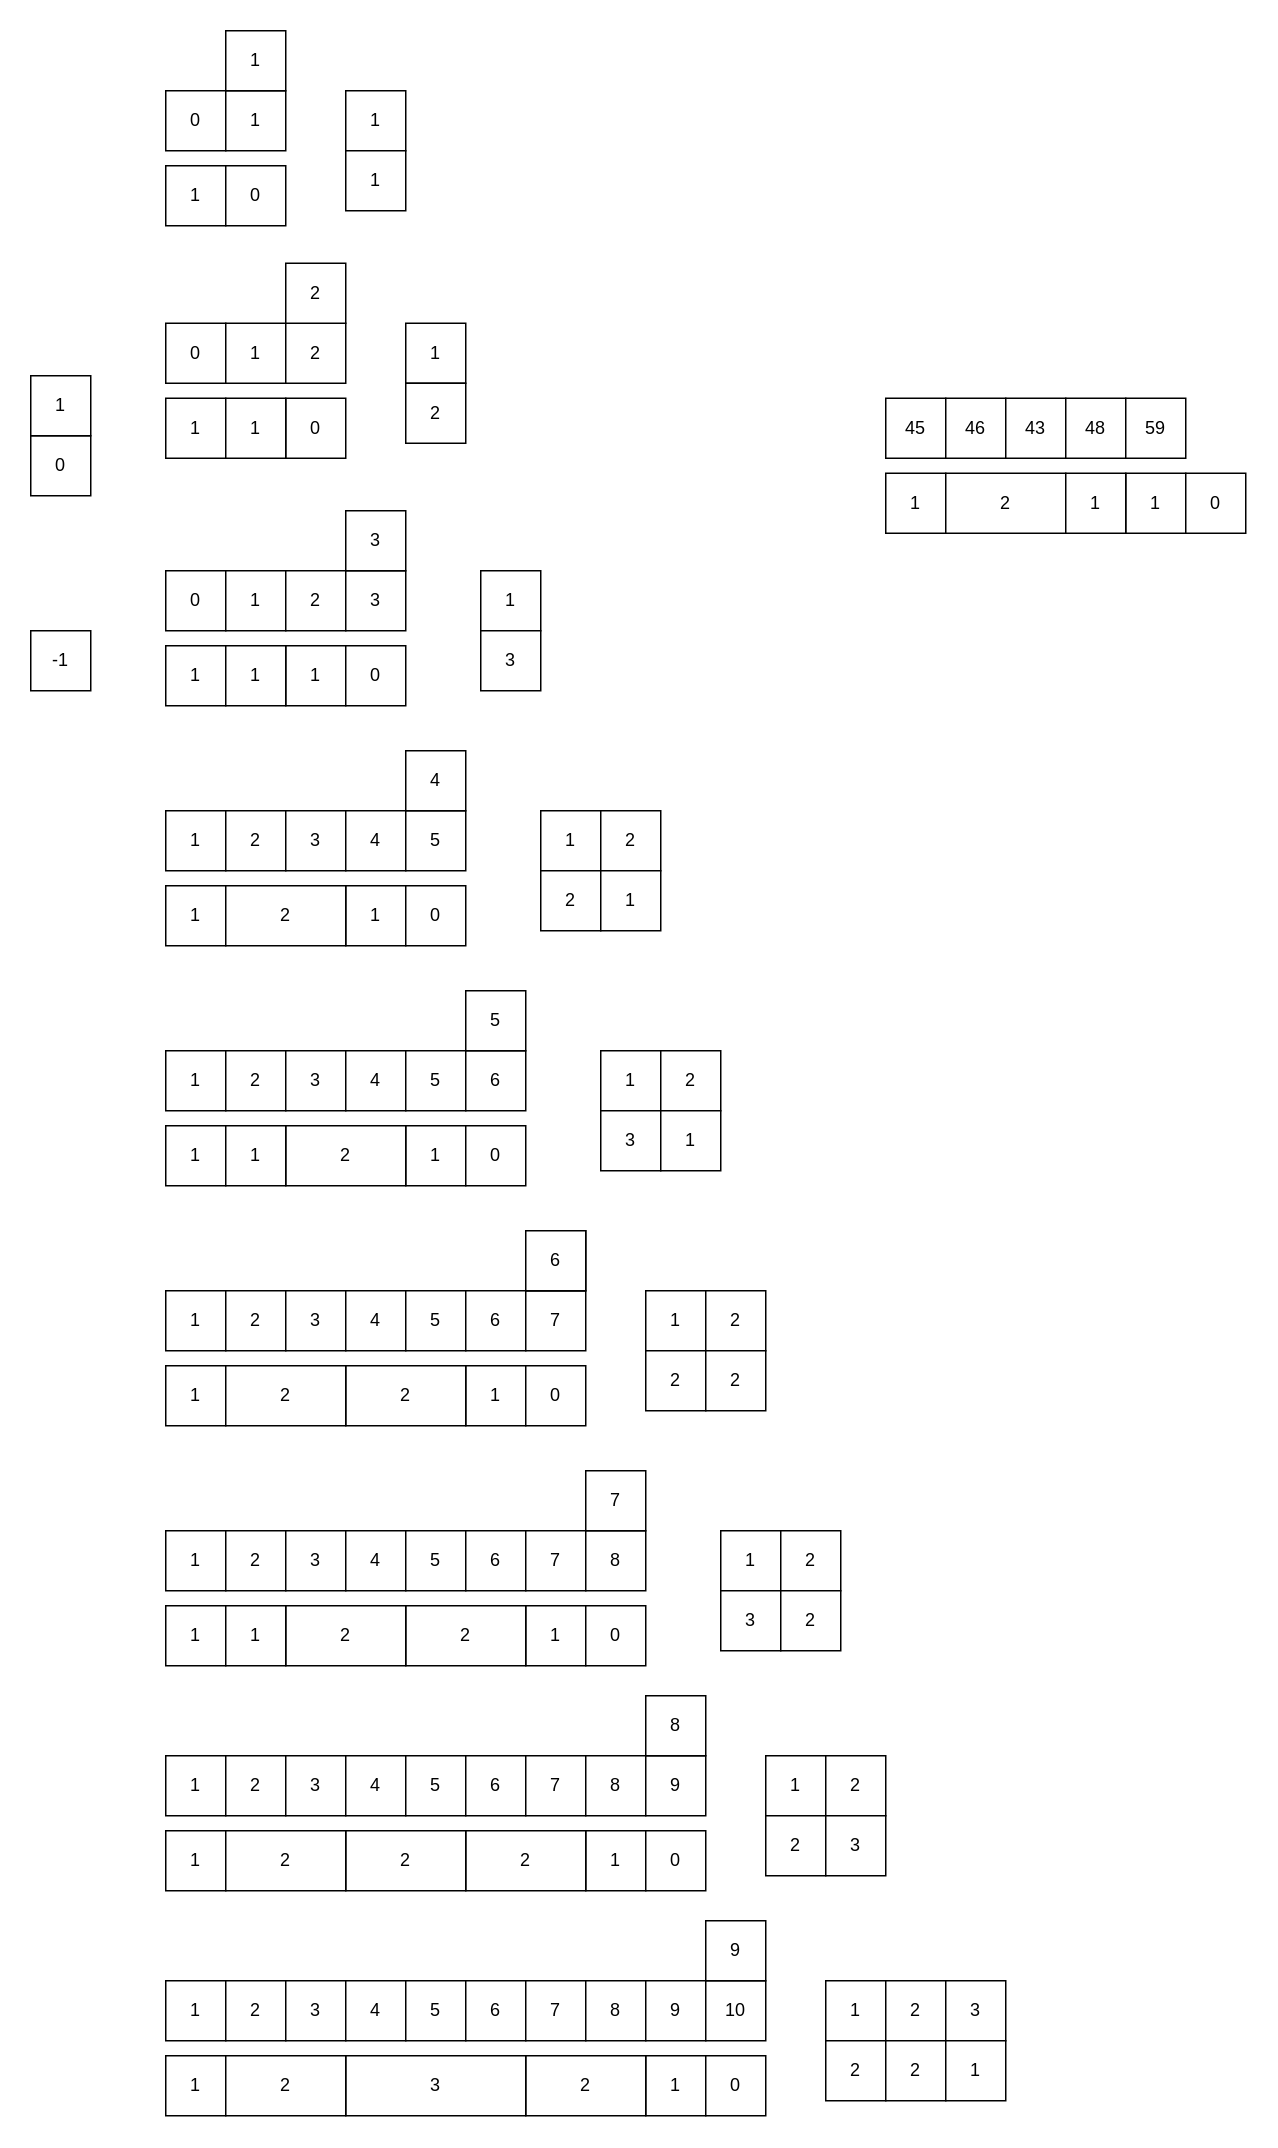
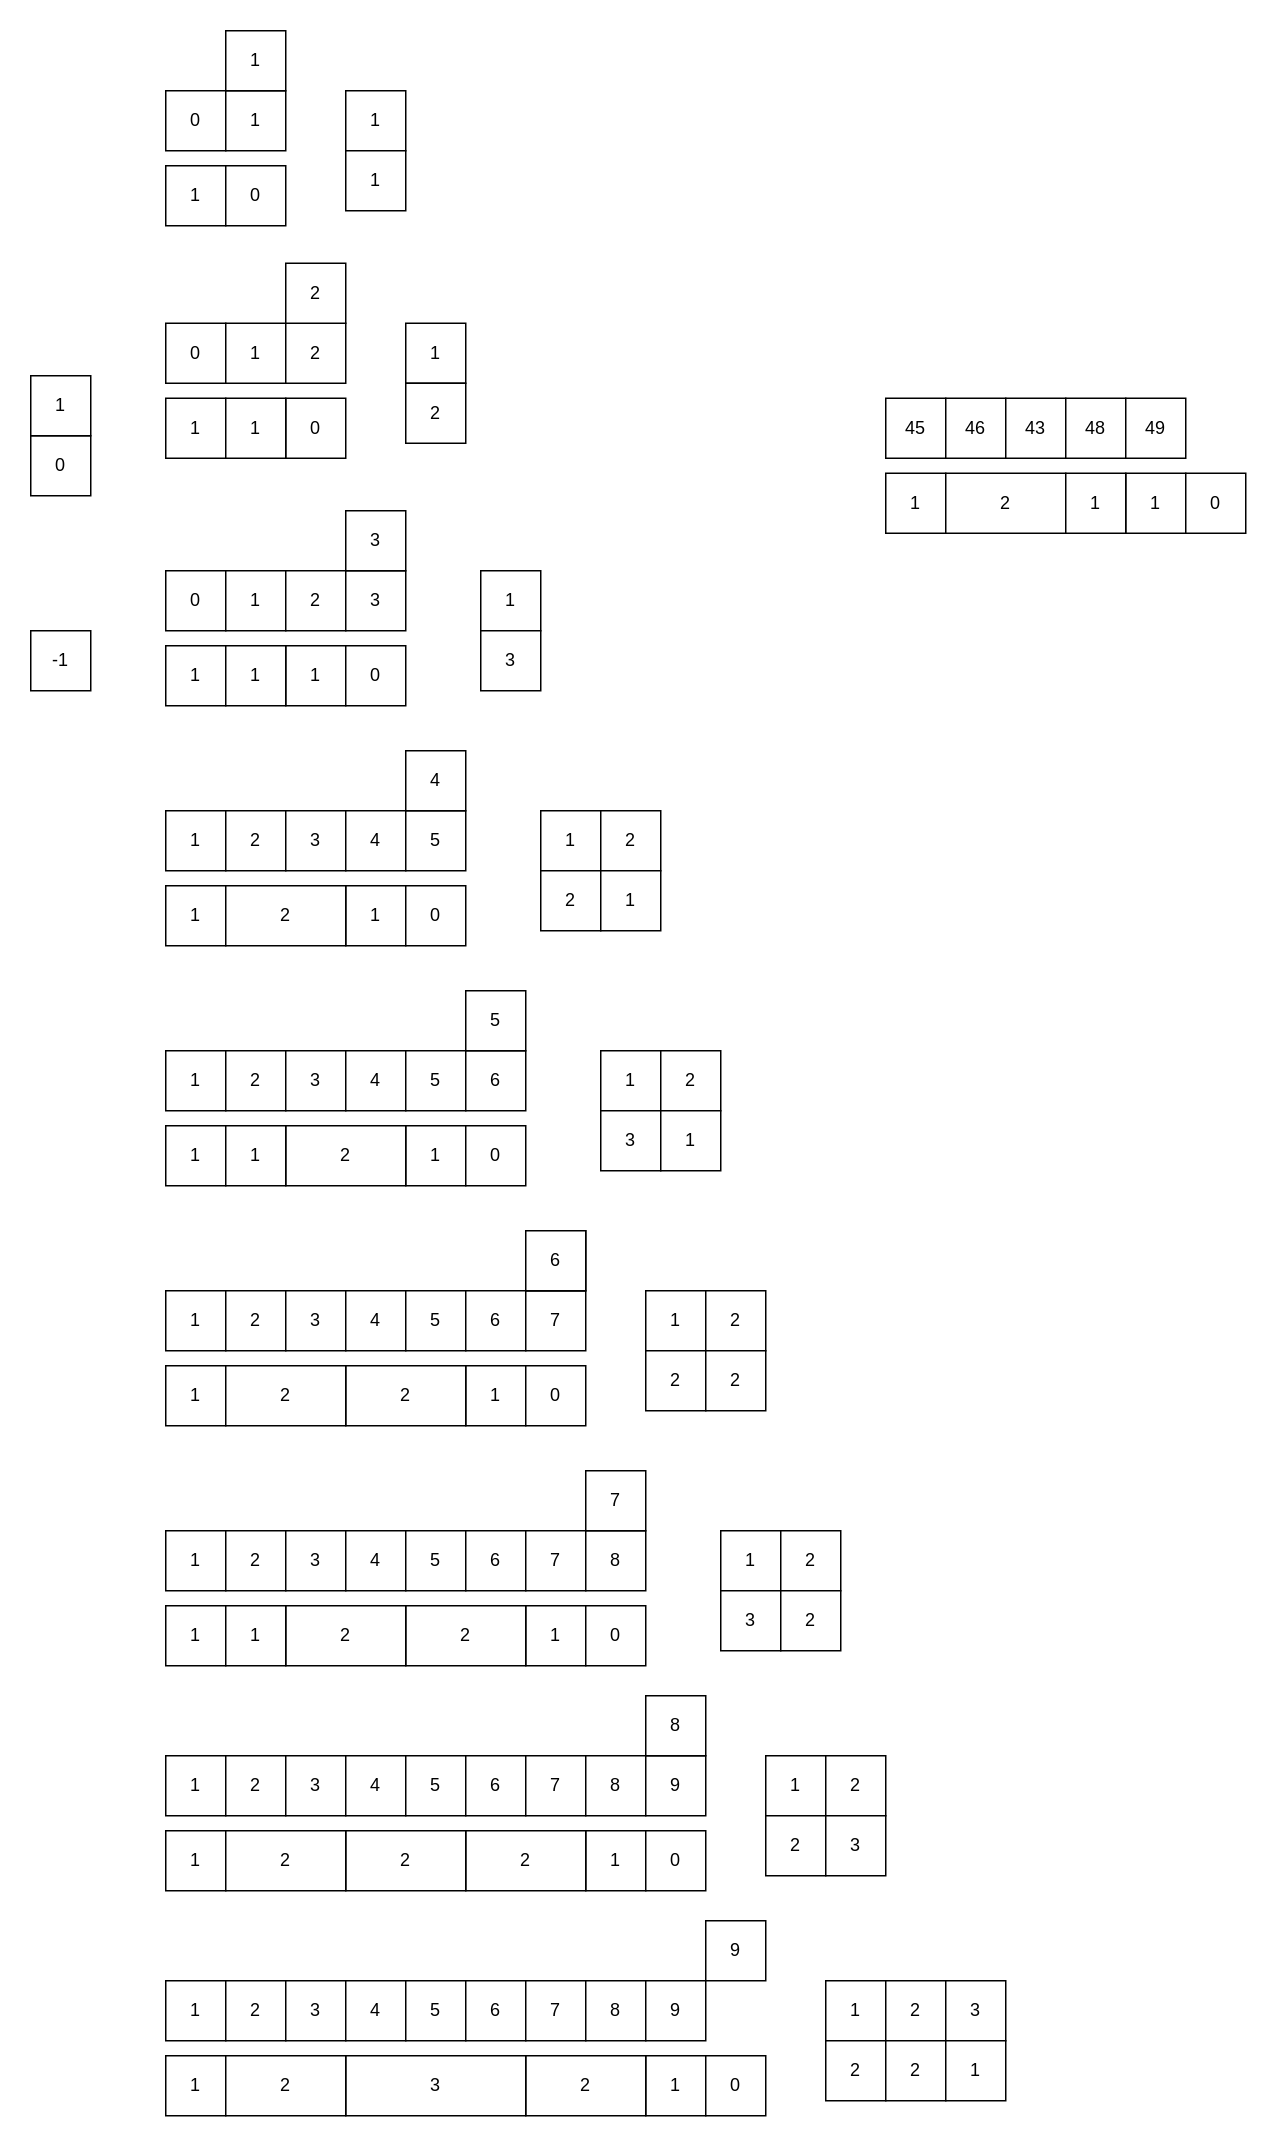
- <mxCell id="30" value="59" style="rounded=0;whiteSpace=wrap;html=1;" vertex="1" parent="1"><mxGeometry x="750" y="265" width="40" height="40" as="geometry" /></mxCell>
+ <mxCell id="30" value="49" style="rounded=0;whiteSpace=wrap;html=1;" vertex="1" parent="1"><mxGeometry x="750" y="265" width="40" height="40" as="geometry" /></mxCell>
- <mxCell id="99" value="10" style="rounded=0;whiteSpace=wrap;html=1;" vertex="1" parent="1"><mxGeometry x="470" y="1320" width="40" height="40" as="geometry" /></mxCell>
